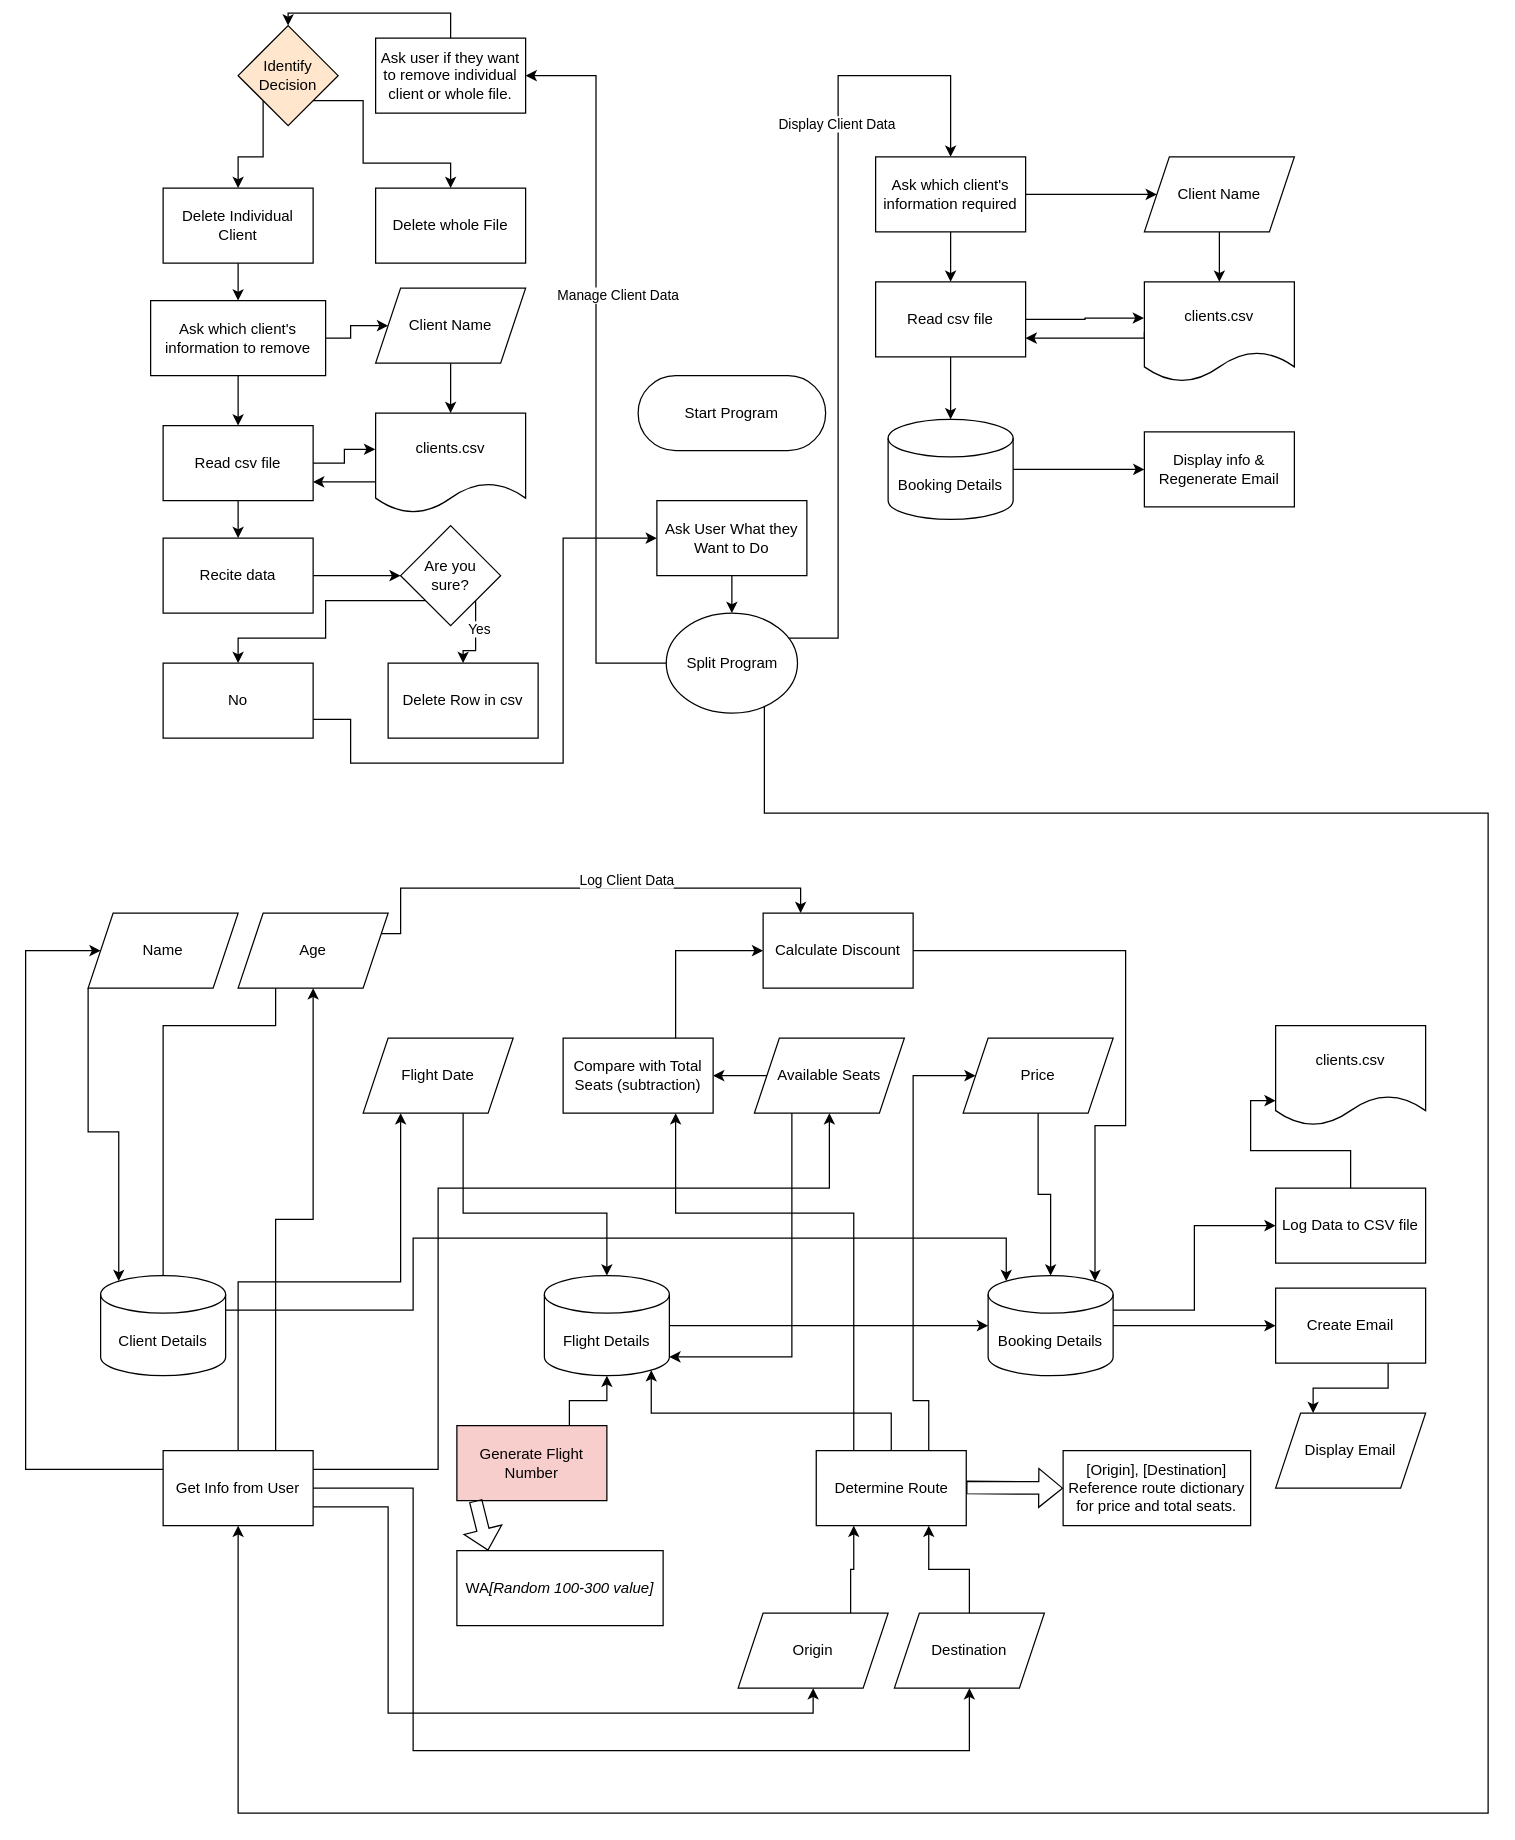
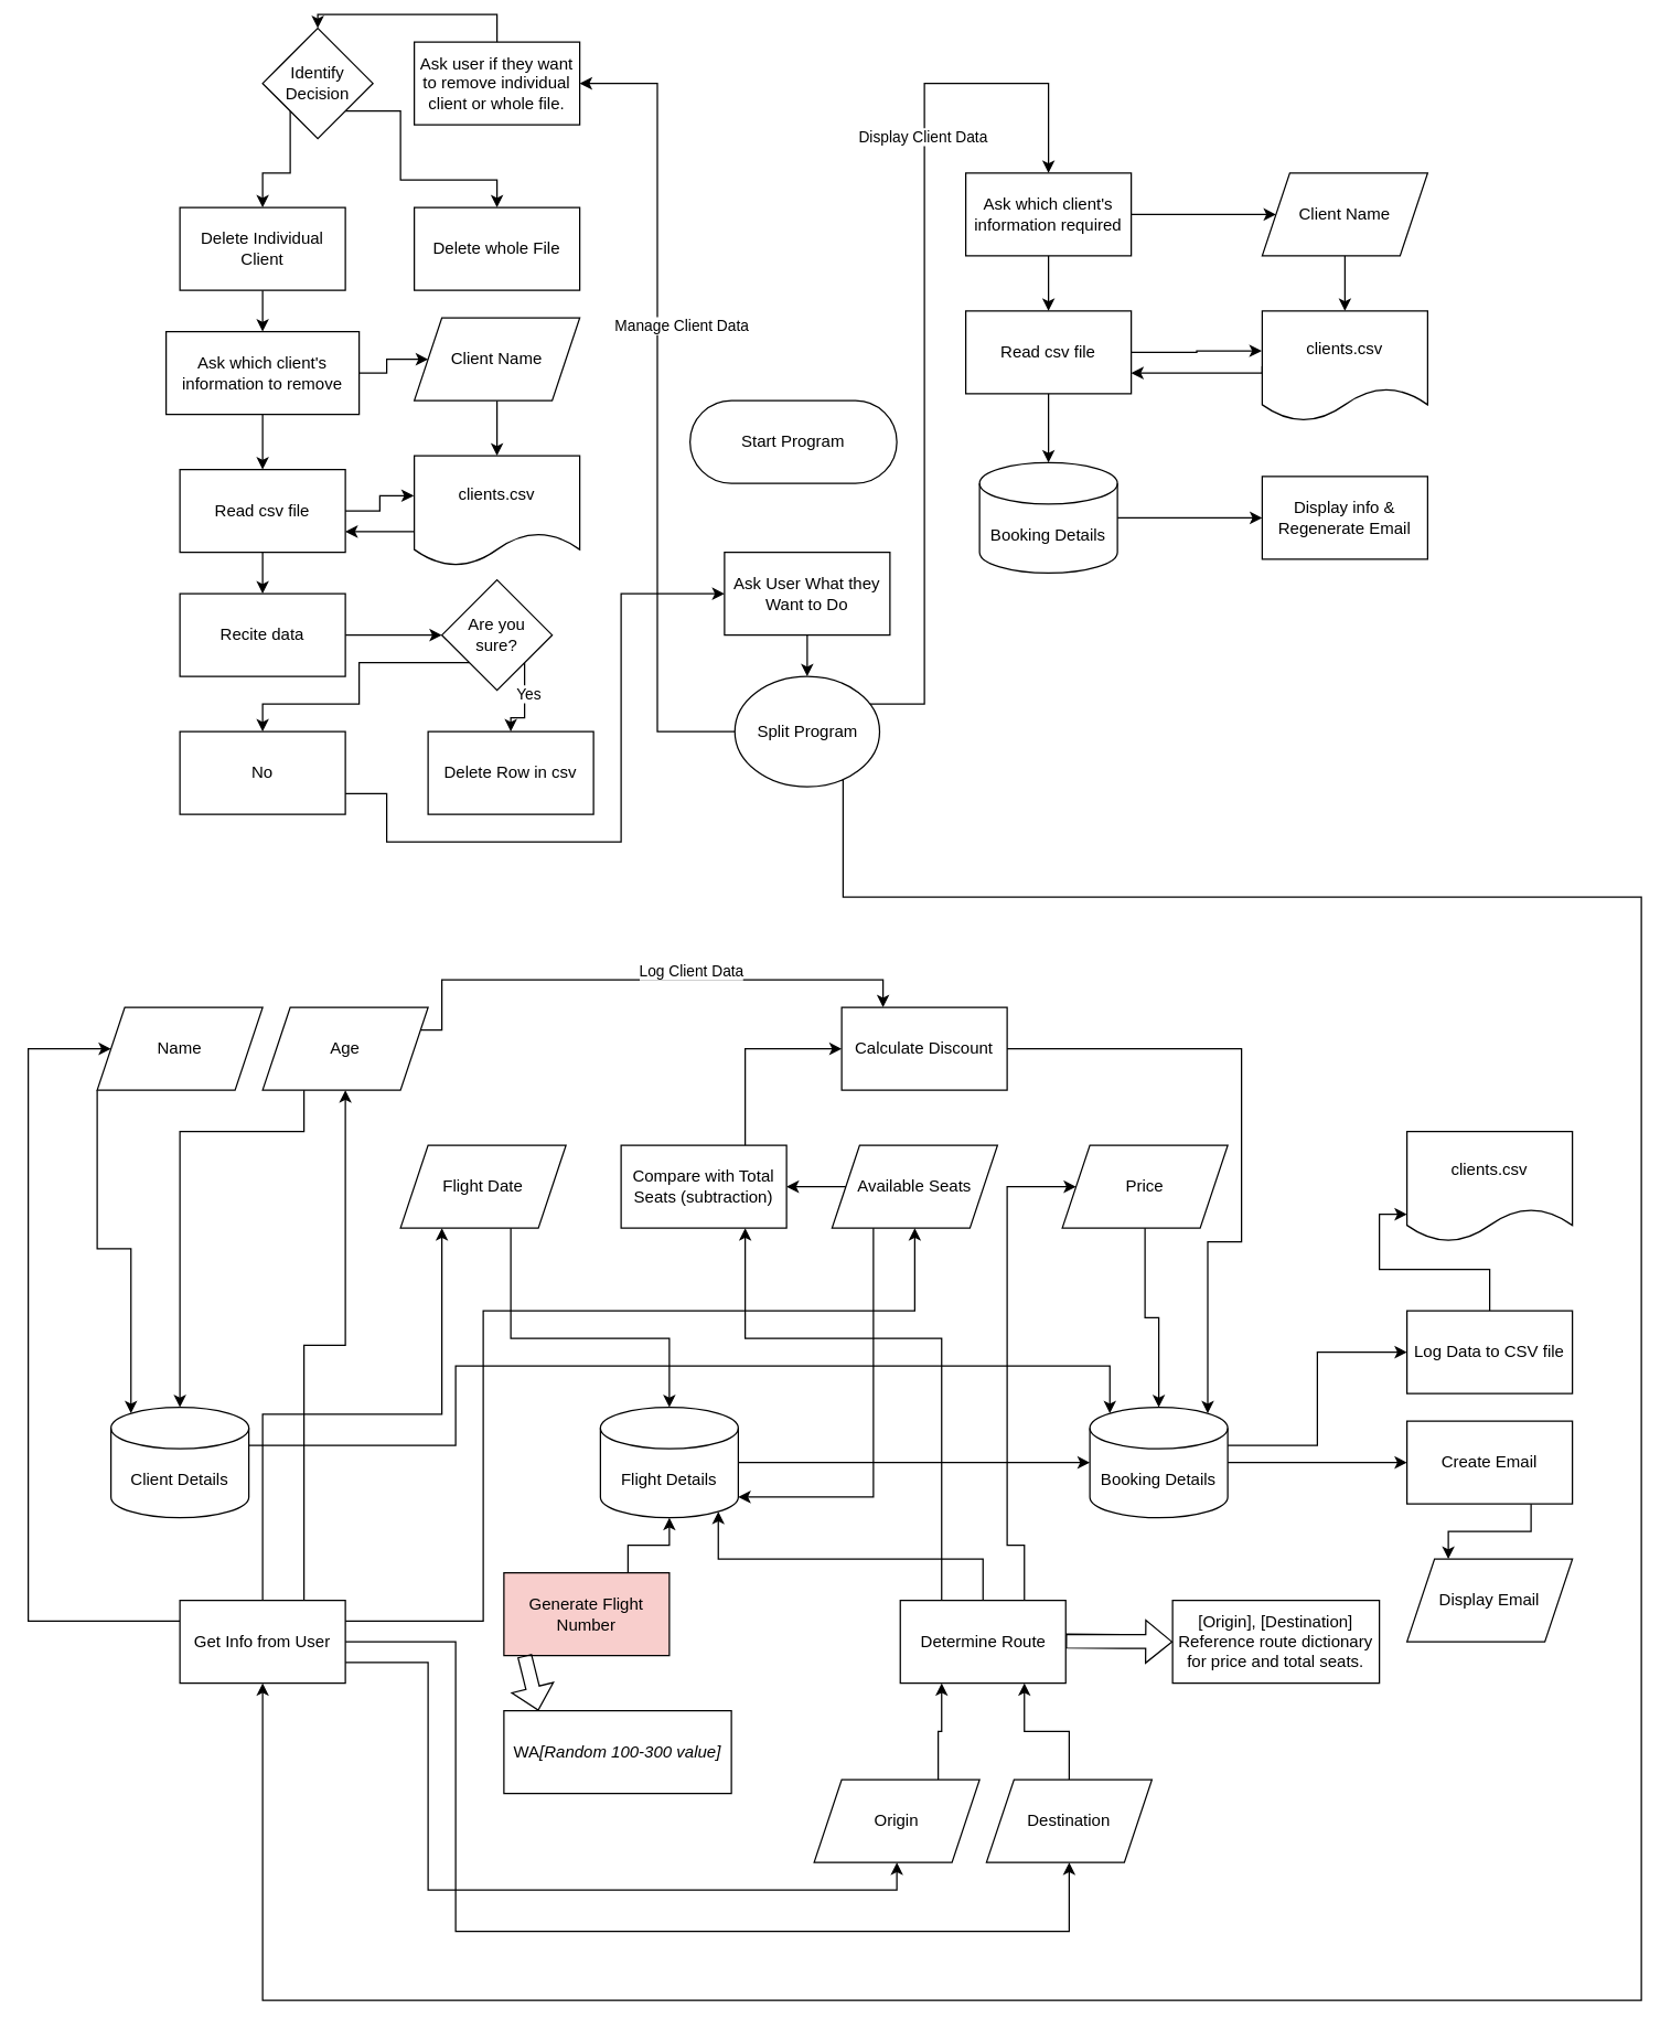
- <mxCell id="79" value="Identify Decision" style="rhombus;whiteSpace=wrap;html=1;fillColor=#ffe6cc;" vertex="1" parent="1"><mxGeometry x="190" y="20" width="80" height="80" as="geometry" /></mxCell>
+ <mxCell id="79" value="Identify Decision" style="rhombus;whiteSpace=wrap;html=1;" vertex="1" parent="1"><mxGeometry x="190" y="20" width="80" height="80" as="geometry" /></mxCell>
- <mxCell id="44" value="Start Program" style="rounded=1;whiteSpace=wrap;html=1;arcSize=50;" vertex="1" parent="1"><mxGeometry x="510" y="300" width="150" height="60" as="geometry" /></mxCell>
+ <mxCell id="44" value="Start Program" style="rounded=1;whiteSpace=wrap;html=1;arcSize=50;" vertex="1" parent="1"><mxGeometry x="500" y="290" width="150" height="60" as="geometry" /></mxCell>
- <mxCell id="25" style="edgeStyle=orthogonalEdgeStyle;rounded=0;orthogonalLoop=1;jettySize=auto;html=1;exitX=0.25;exitY=1;exitDx=0;exitDy=0;entryX=0.5;entryY=0;entryDx=0;entryDy=0;entryPerimeter=0;endArrow=none;" edge="1" parent="1" source="9" target="2"><mxGeometry relative="1" as="geometry"><Array as="points"><mxPoint x="220" y="820" /><mxPoint x="130" y="820" /></Array></mxGeometry></mxCell>
+ <mxCell id="25" style="edgeStyle=orthogonalEdgeStyle;rounded=0;orthogonalLoop=1;jettySize=auto;html=1;exitX=0.25;exitY=1;exitDx=0;exitDy=0;entryX=0.5;entryY=0;entryDx=0;entryDy=0;entryPerimeter=0;" edge="1" parent="1" source="9" target="2"><mxGeometry relative="1" as="geometry"><Array as="points"><mxPoint x="220" y="820" /><mxPoint x="130" y="820" /></Array></mxGeometry></mxCell>
